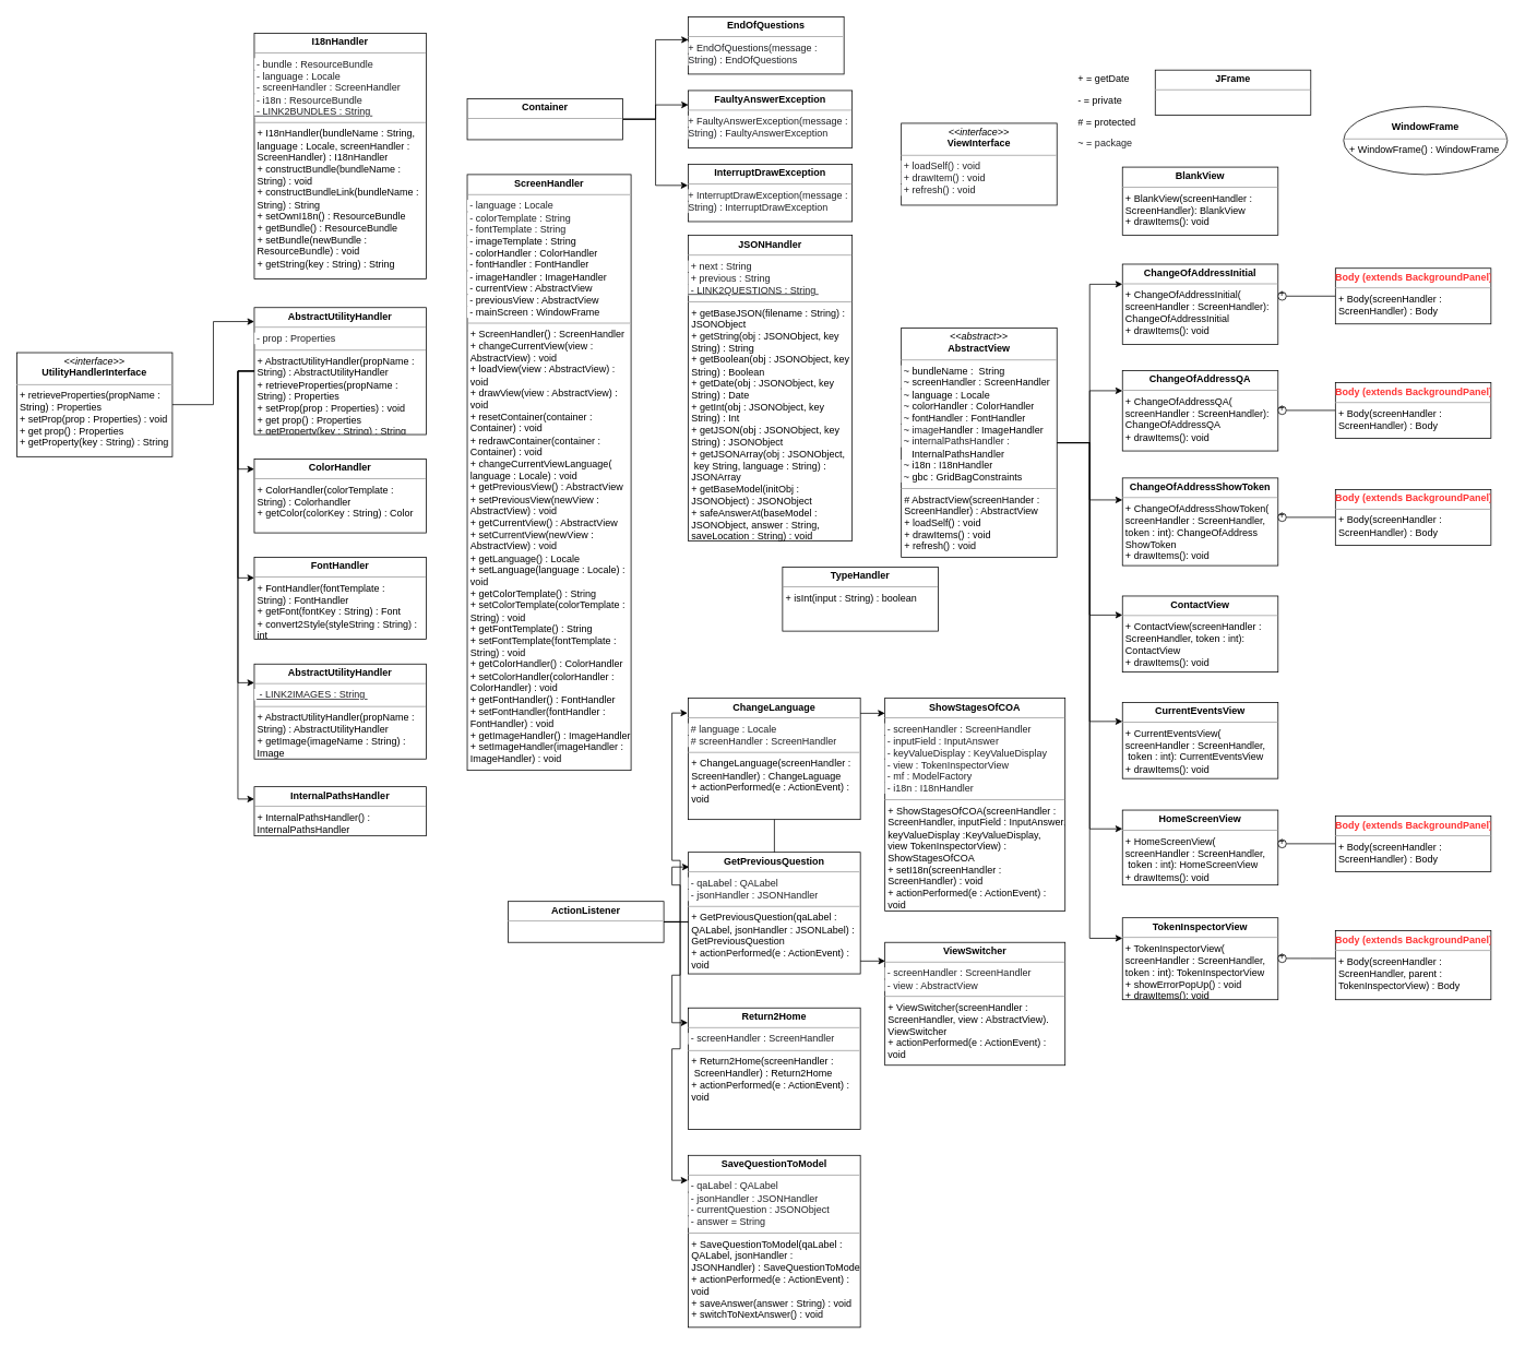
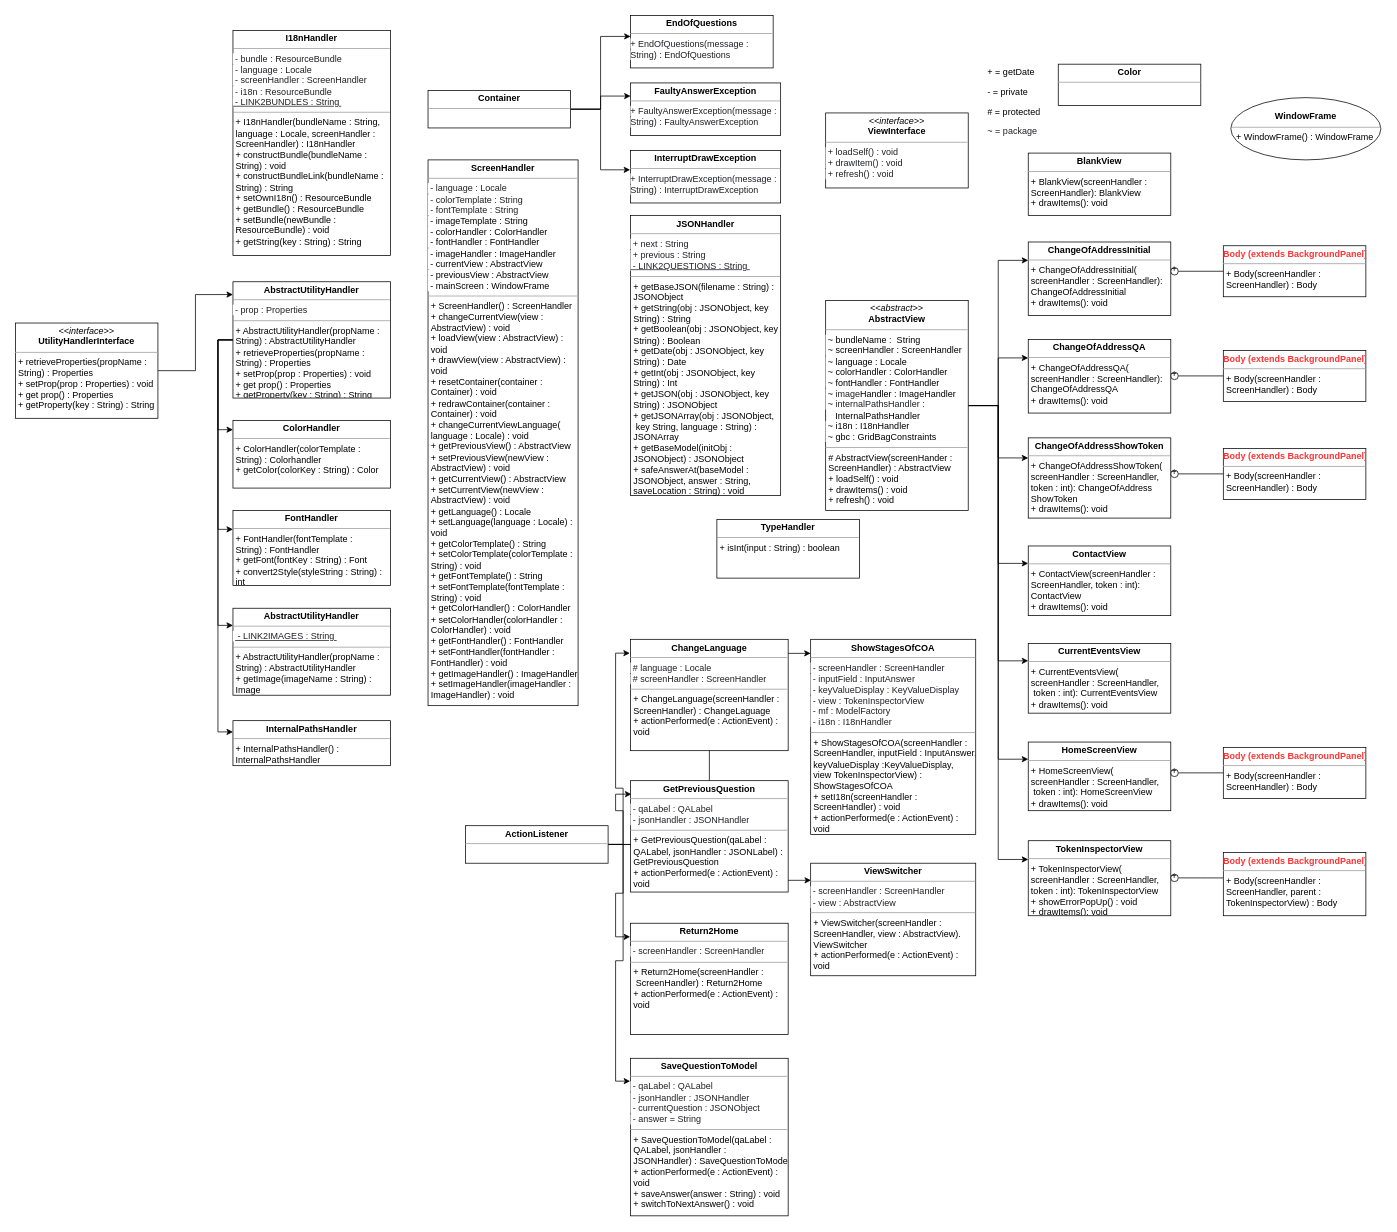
- <mxCell id="79" value="&lt;p style=&quot;margin: 0px ; margin-top: 4px ; text-align: center&quot;&gt;&lt;b&gt;JFrame&lt;/b&gt;&lt;/p&gt;&lt;hr size=&quot;1&quot;&gt;&lt;span style=&quot;background-color: rgb(255 , 255 , 255)&quot;&gt;&lt;br&gt;&lt;/span&gt;" style="verticalAlign=top;align=left;overflow=fill;fontSize=12;fontFamily=Helvetica;html=1;rounded=0;shadow=0;comic=0;labelBackgroundColor=none;strokeWidth=1" vertex="1" parent="1"><mxGeometry x="1410" y="85" width="190" height="55" as="geometry" /></mxCell>
+ <mxCell id="79" value="&lt;p style=&quot;margin: 0px ; margin-top: 4px ; text-align: center&quot;&gt;&lt;b&gt;Color&lt;/b&gt;&lt;/p&gt;&lt;hr size=&quot;1&quot;&gt;&lt;span style=&quot;background-color: rgb(255 , 255 , 255)&quot;&gt;&lt;br&gt;&lt;/span&gt;" style="verticalAlign=top;align=left;overflow=fill;fontSize=12;fontFamily=Helvetica;html=1;rounded=0;shadow=0;comic=0;labelBackgroundColor=none;strokeWidth=1" vertex="1" parent="1"><mxGeometry x="1410" y="85" width="190" height="55" as="geometry" /></mxCell>
